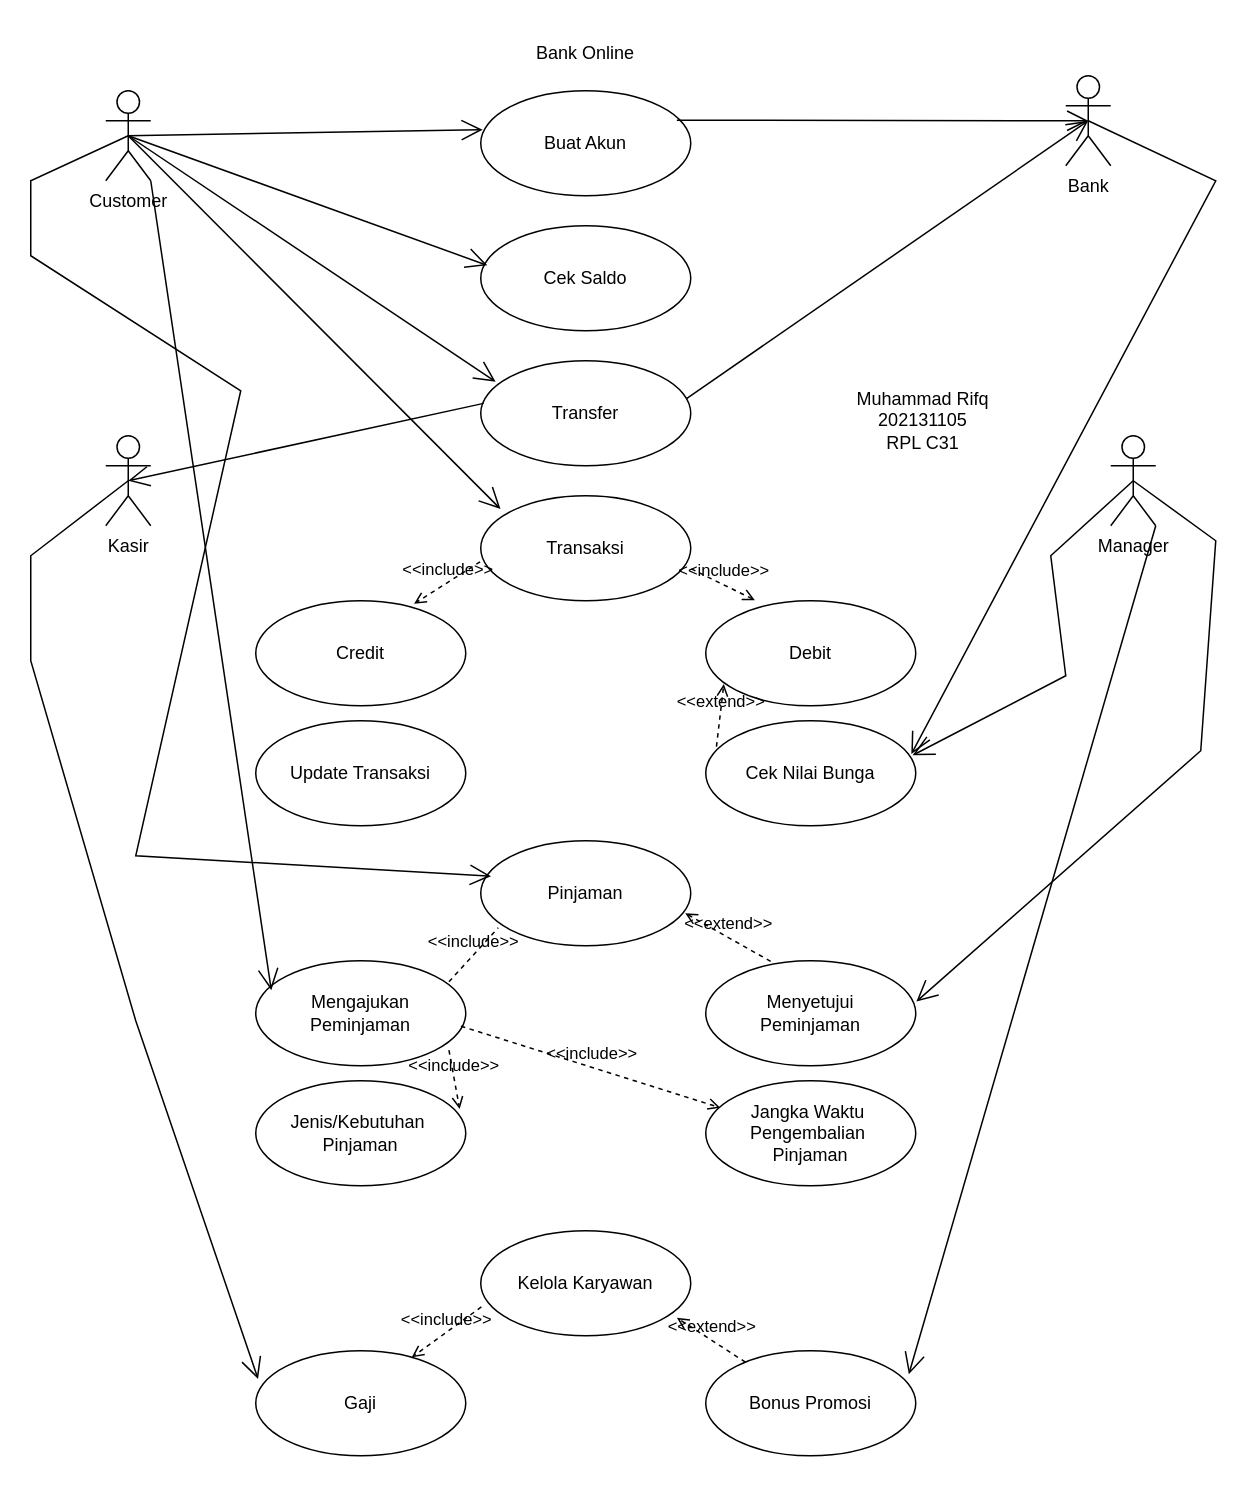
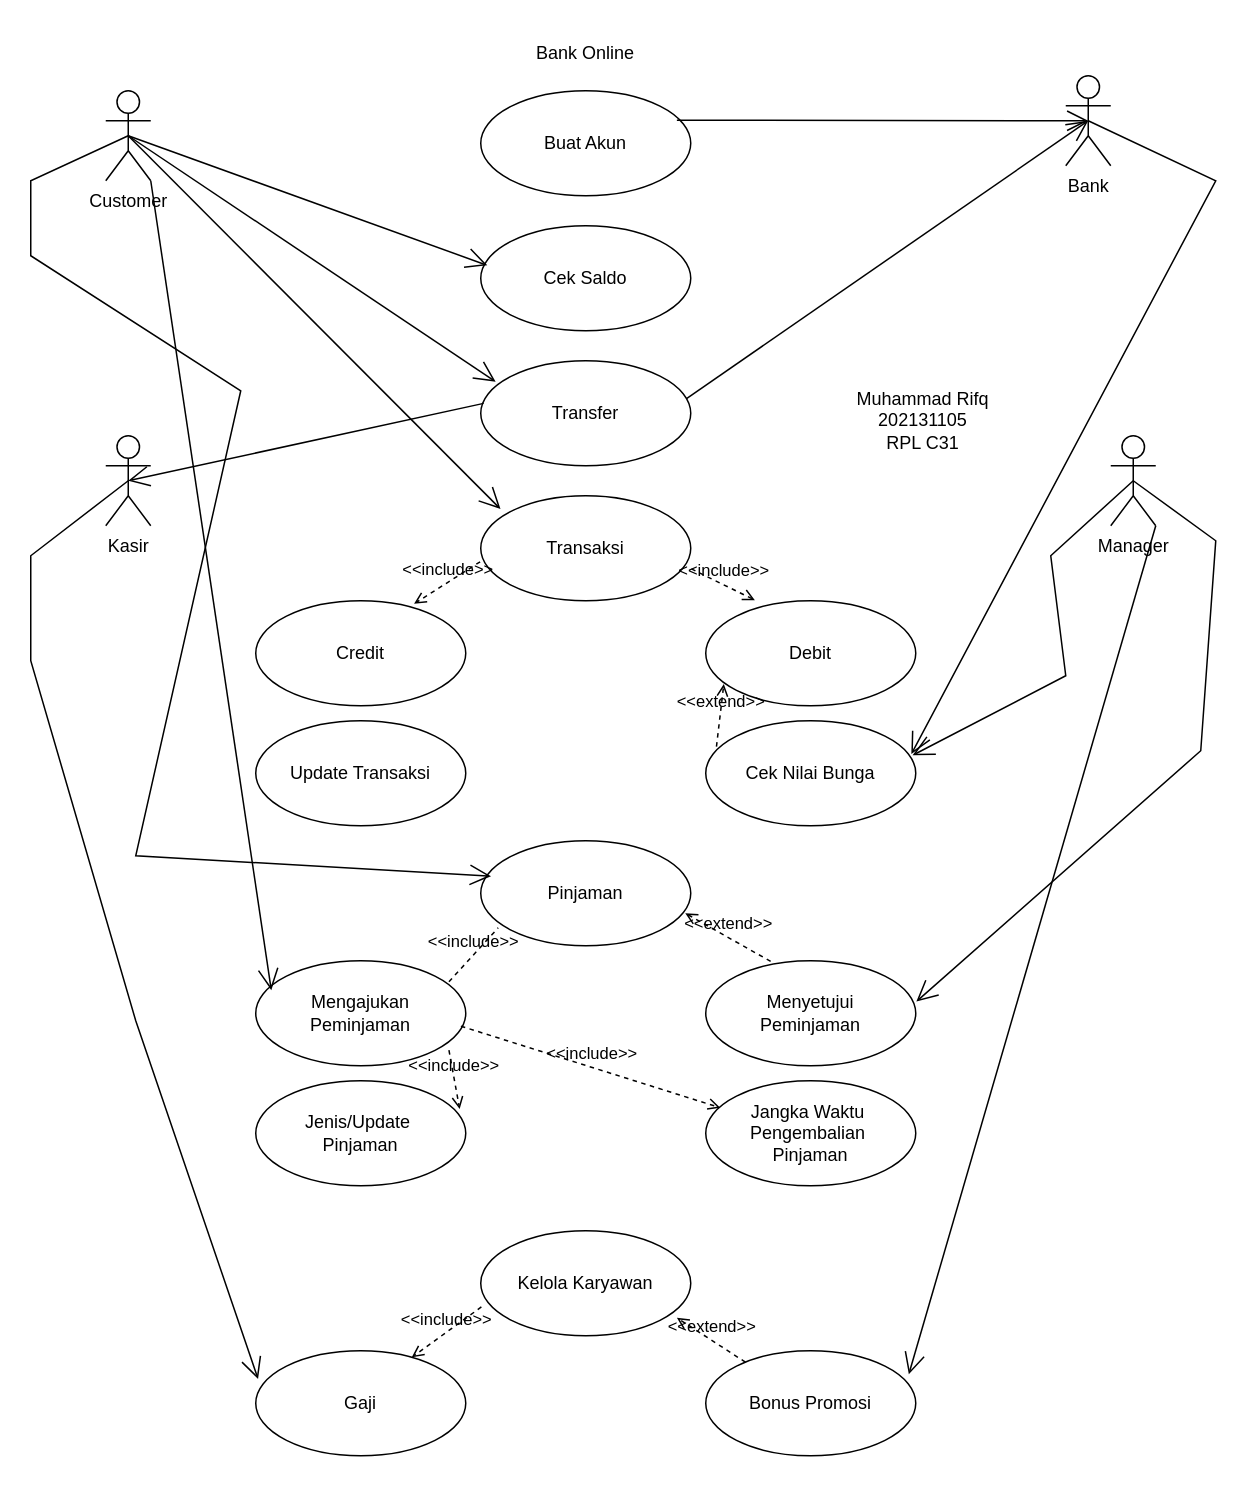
- <mxCell id="8" value="" style="endArrow=open;endFill=1;endSize=12;html=1;rounded=0;exitX=0.5;exitY=0.5;exitDx=0;exitDy=0;exitPerimeter=0;entryX=0.009;entryY=0.371;entryDx=0;entryDy=0;entryPerimeter=0;" edge="1" parent="1" source="2" target="4"><mxGeometry width="160" relative="1" as="geometry"><mxPoint x="120" y="110" as="sourcePoint" /><mxPoint x="280" y="110" as="targetPoint" /></mxGeometry></mxCell>
- <mxCell id="18" value="Jenis/Kebutuhan&amp;nbsp;&lt;br&gt;Pinjaman" style="ellipse;whiteSpace=wrap;html=1;" vertex="1" parent="1"><mxGeometry x="170" y="720" width="140" height="70" as="geometry" /></mxCell>
+ <mxCell id="18" value="Jenis/Update&amp;nbsp;&lt;br&gt;Pinjaman" style="ellipse;whiteSpace=wrap;html=1;" vertex="1" parent="1"><mxGeometry x="170" y="720" width="140" height="70" as="geometry" /></mxCell>
